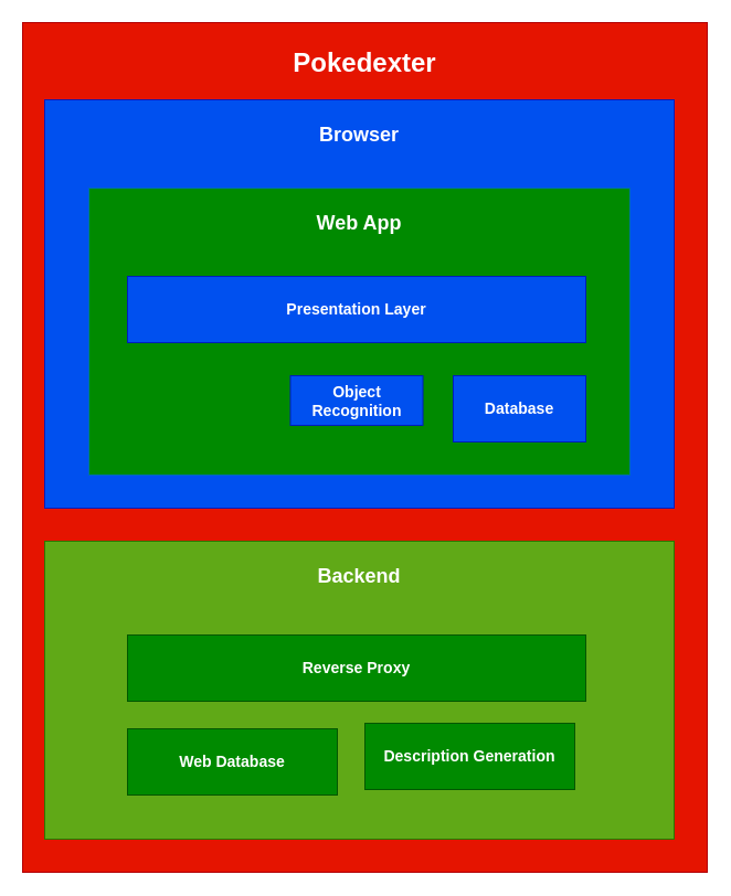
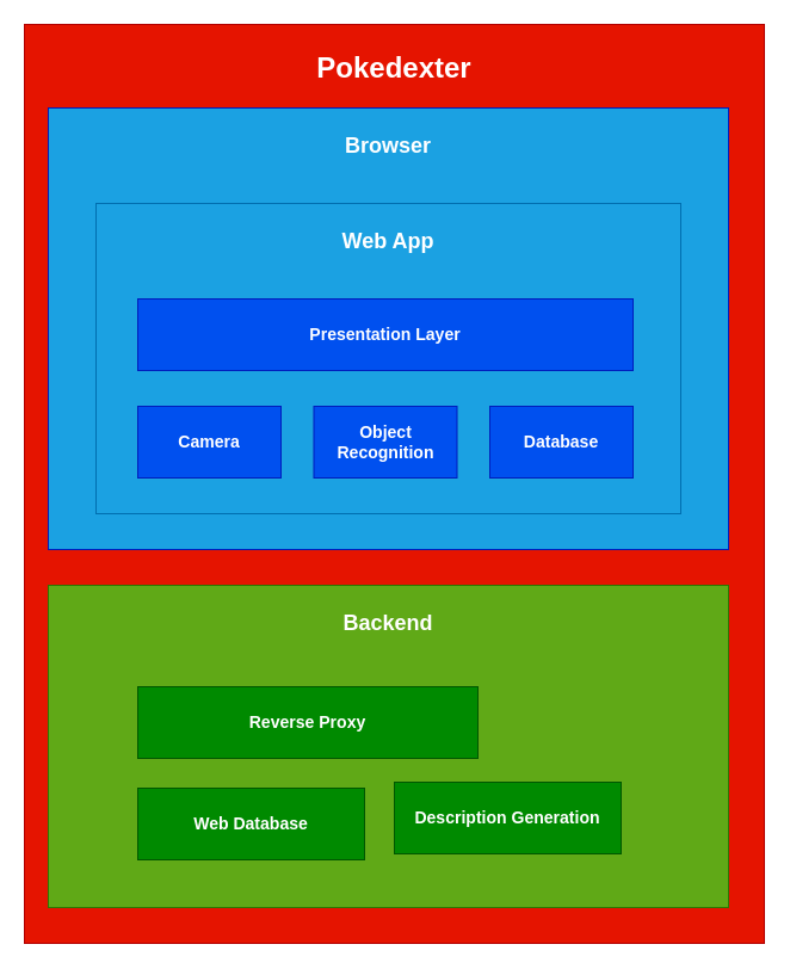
- <mxCell id="3" value="&lt;h2&gt;Browser&lt;/h2&gt;" style="rounded=0;whiteSpace=wrap;html=1;fillColor=#0050ef;fontColor=#ffffff;strokeColor=#001DBC;verticalAlign=top;" vertex="1" parent="1"><mxGeometry x="40" y="90" width="570" height="370" as="geometry" /></mxCell>
+ <mxCell id="3" value="&lt;h2&gt;Browser&lt;/h2&gt;" style="rounded=0;whiteSpace=wrap;html=1;fillColor=#1ba1e2;fontColor=#ffffff;strokeColor=#001DBC;verticalAlign=top;" vertex="1" parent="1"><mxGeometry x="40" y="90" width="570" height="370" as="geometry" /></mxCell>
- <mxCell id="4" value="&lt;h2&gt;Web App&lt;/h2&gt;" style="rounded=0;whiteSpace=wrap;html=1;verticalAlign=top;fillColor=#008a00;fontColor=#ffffff;strokeColor=#006EAF;" vertex="1" parent="1"><mxGeometry x="80" y="170" width="490" height="260" as="geometry" /></mxCell>
+ <mxCell id="4" value="&lt;h2&gt;Web App&lt;/h2&gt;" style="rounded=0;whiteSpace=wrap;html=1;verticalAlign=top;fillColor=#1ba1e2;fontColor=#ffffff;strokeColor=#006EAF;" vertex="1" parent="1"><mxGeometry x="80" y="170" width="490" height="260" as="geometry" /></mxCell>
- <mxCell id="7" value="&lt;h3&gt;Object Recognition&lt;/h3&gt;" style="rounded=0;whiteSpace=wrap;html=1;fillColor=#0050ef;fontColor=#ffffff;strokeColor=#001DBC;" vertex="1" parent="1"><mxGeometry x="262.5" y="340" width="120" height="45" as="geometry" /></mxCell>
+ <mxCell id="7" value="&lt;h3&gt;Object Recognition&lt;/h3&gt;" style="rounded=0;whiteSpace=wrap;html=1;fillColor=#0050ef;fontColor=#ffffff;strokeColor=#001DBC;" vertex="1" parent="1"><mxGeometry x="262.5" y="340" width="120" height="60" as="geometry" /></mxCell>
+ <mxCell id="6" value="&lt;h3&gt;Camera&lt;/h3&gt;" style="rounded=0;whiteSpace=wrap;html=1;fillColor=#0050ef;fontColor=#ffffff;strokeColor=#001DBC;" vertex="1" parent="1"><mxGeometry x="115" y="340" width="120" height="60" as="geometry" /></mxCell>
- <mxCell id="9" value="&lt;h3&gt;Reverse Proxy&lt;/h3&gt;" style="rounded=0;whiteSpace=wrap;html=1;fillColor=#008a00;fontColor=#ffffff;strokeColor=#005700;" vertex="1" parent="1"><mxGeometry x="115" y="575" width="415" height="60" as="geometry" /></mxCell>
+ <mxCell id="9" value="&lt;h3&gt;Reverse Proxy&lt;/h3&gt;" style="rounded=0;whiteSpace=wrap;html=1;fillColor=#008a00;fontColor=#ffffff;strokeColor=#005700;" vertex="1" parent="1"><mxGeometry x="115" y="575" width="285" height="60" as="geometry" /></mxCell>
